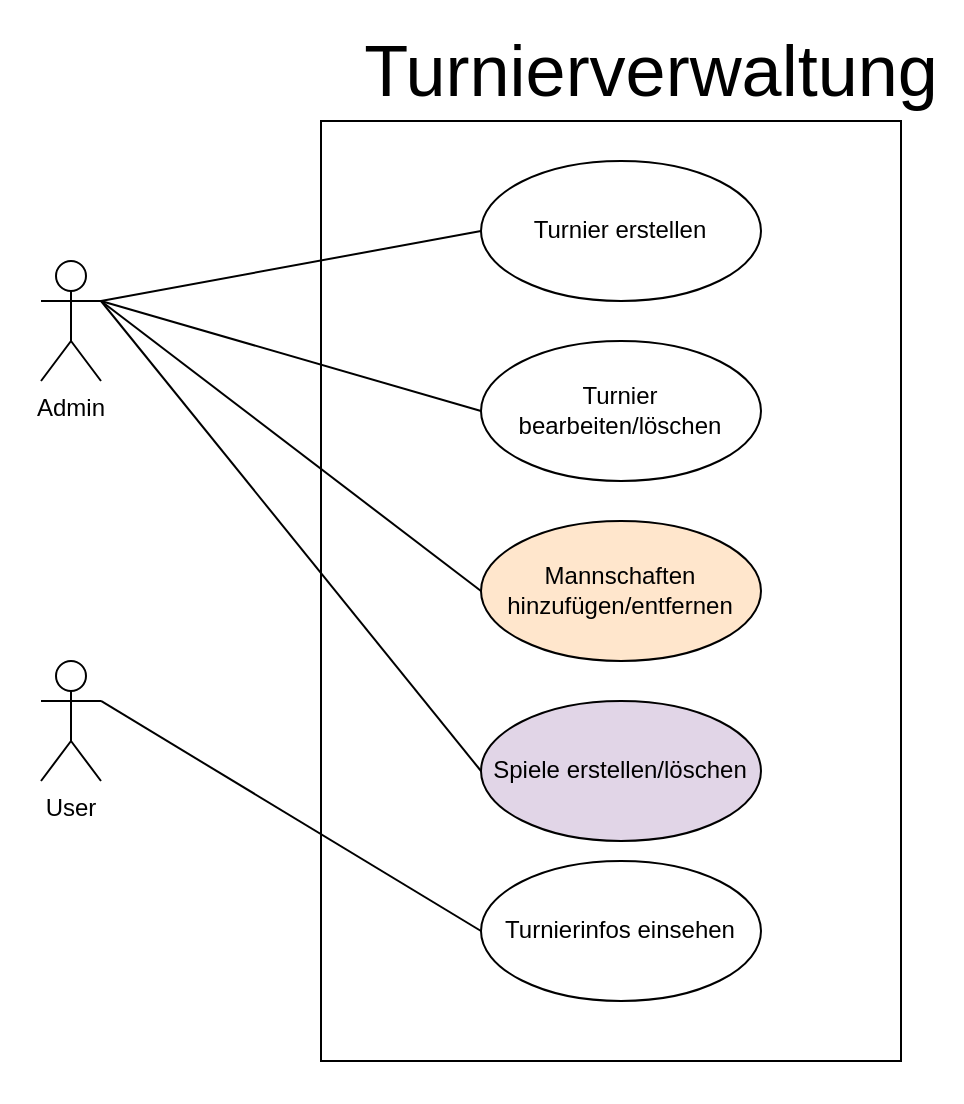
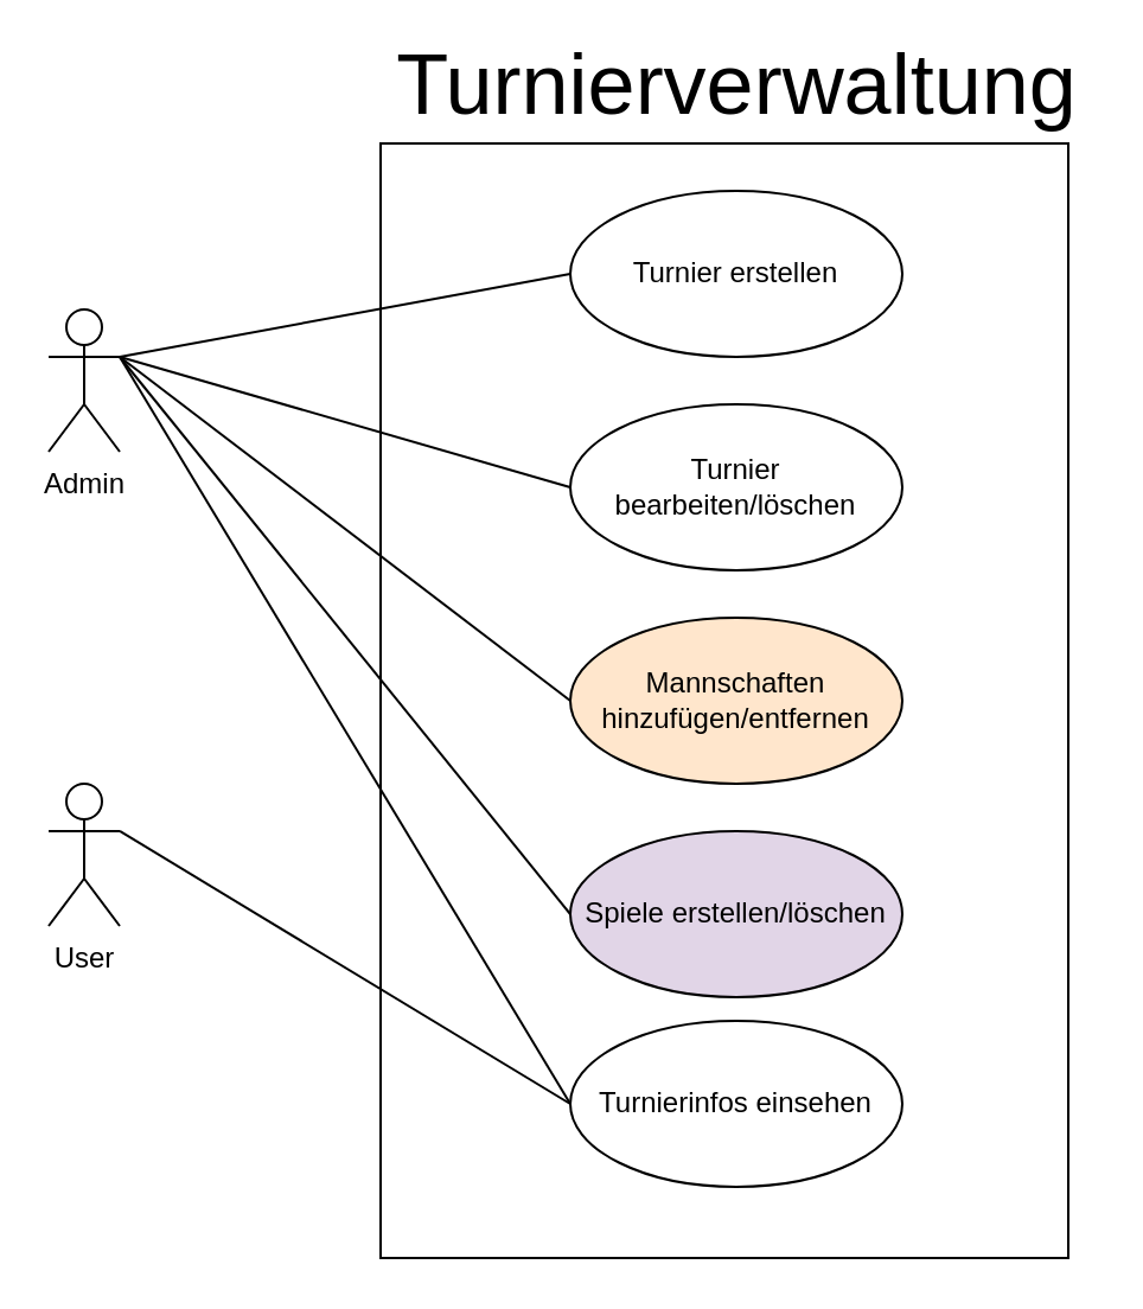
- <mxCell id="16" value="&lt;font style=&quot;font-size: 36px&quot;&gt;Turnierverwaltung&lt;/font&gt;" style="text;html=1;align=center;verticalAlign=middle;resizable=0;points=[];autosize=1;" vertex="1" parent="1"><mxGeometry x="175" y="20" width="300" height="30" as="geometry" /></mxCell>
+ <mxCell id="16" value="&lt;font style=&quot;font-size: 36px&quot;&gt;Turnierverwaltung&lt;/font&gt;" style="text;html=1;align=center;verticalAlign=middle;resizable=0;points=[];autosize=1;" vertex="1" parent="1"><mxGeometry x="160" y="20" width="300" height="30" as="geometry" /></mxCell>
+ <mxCell id="13" value="" style="endArrow=none;html=1;entryX=0;entryY=0.5;entryDx=0;entryDy=0;exitX=1;exitY=0.333;exitDx=0;exitDy=0;exitPerimeter=0;" edge="1" parent="1" source="6" target="7"><mxGeometry width="50" height="50" relative="1" as="geometry"><mxPoint x="60" y="160" as="sourcePoint" /><mxPoint x="250" y="395" as="targetPoint" /></mxGeometry></mxCell>
